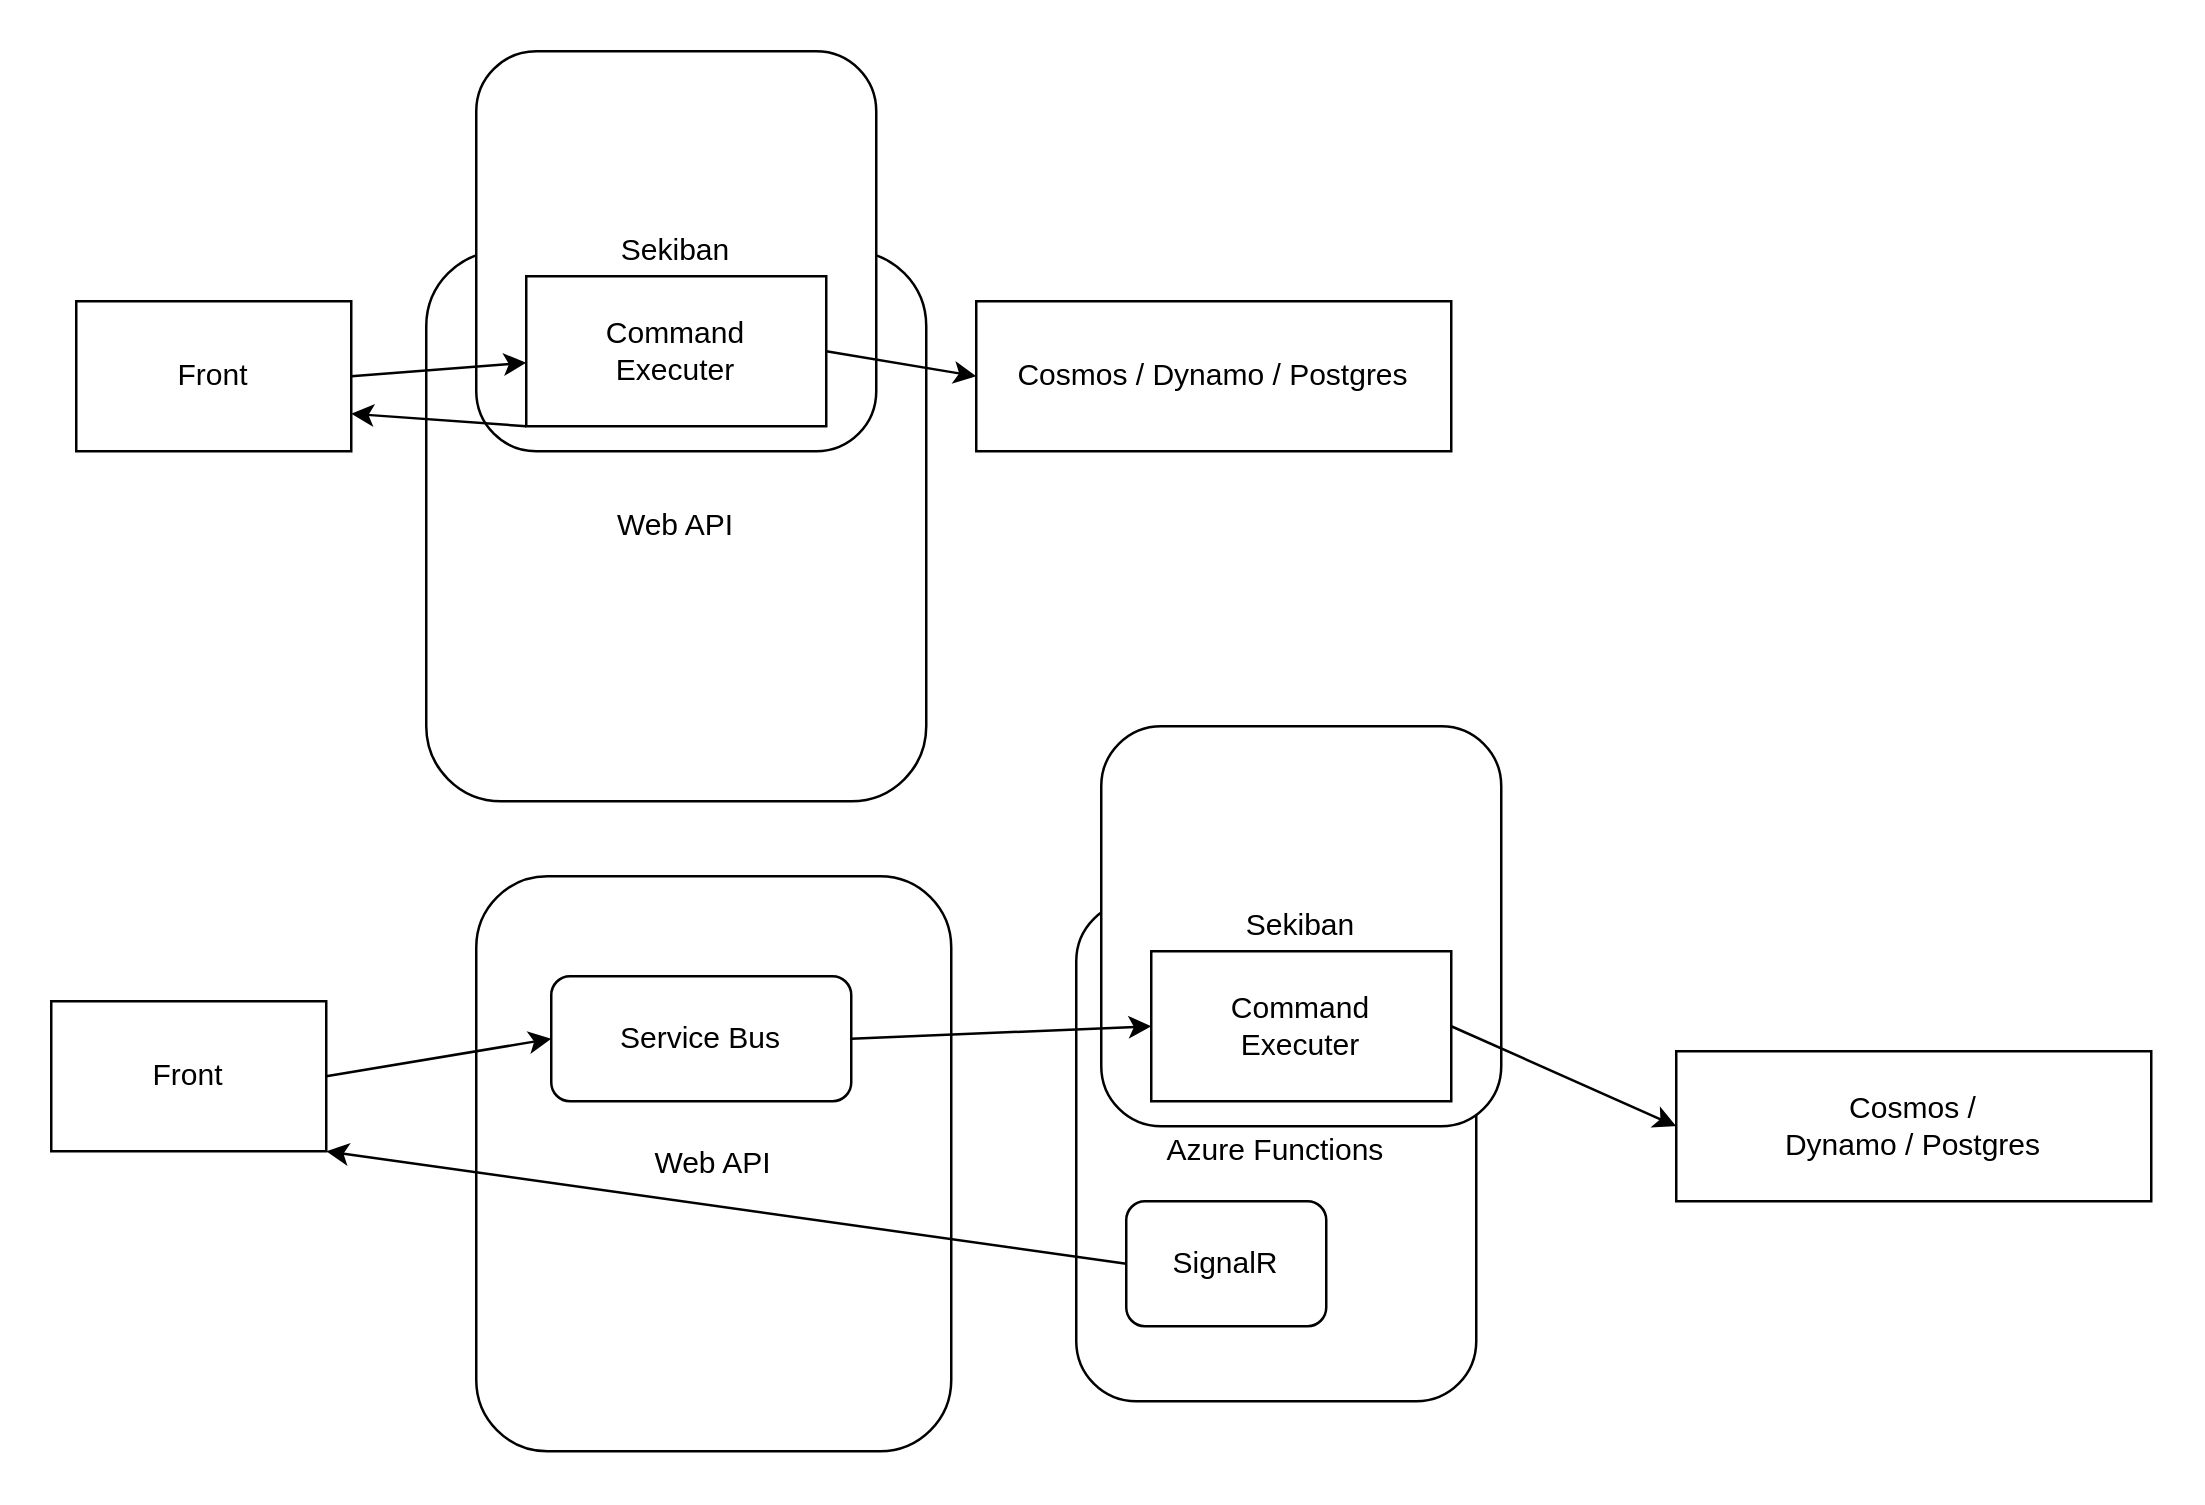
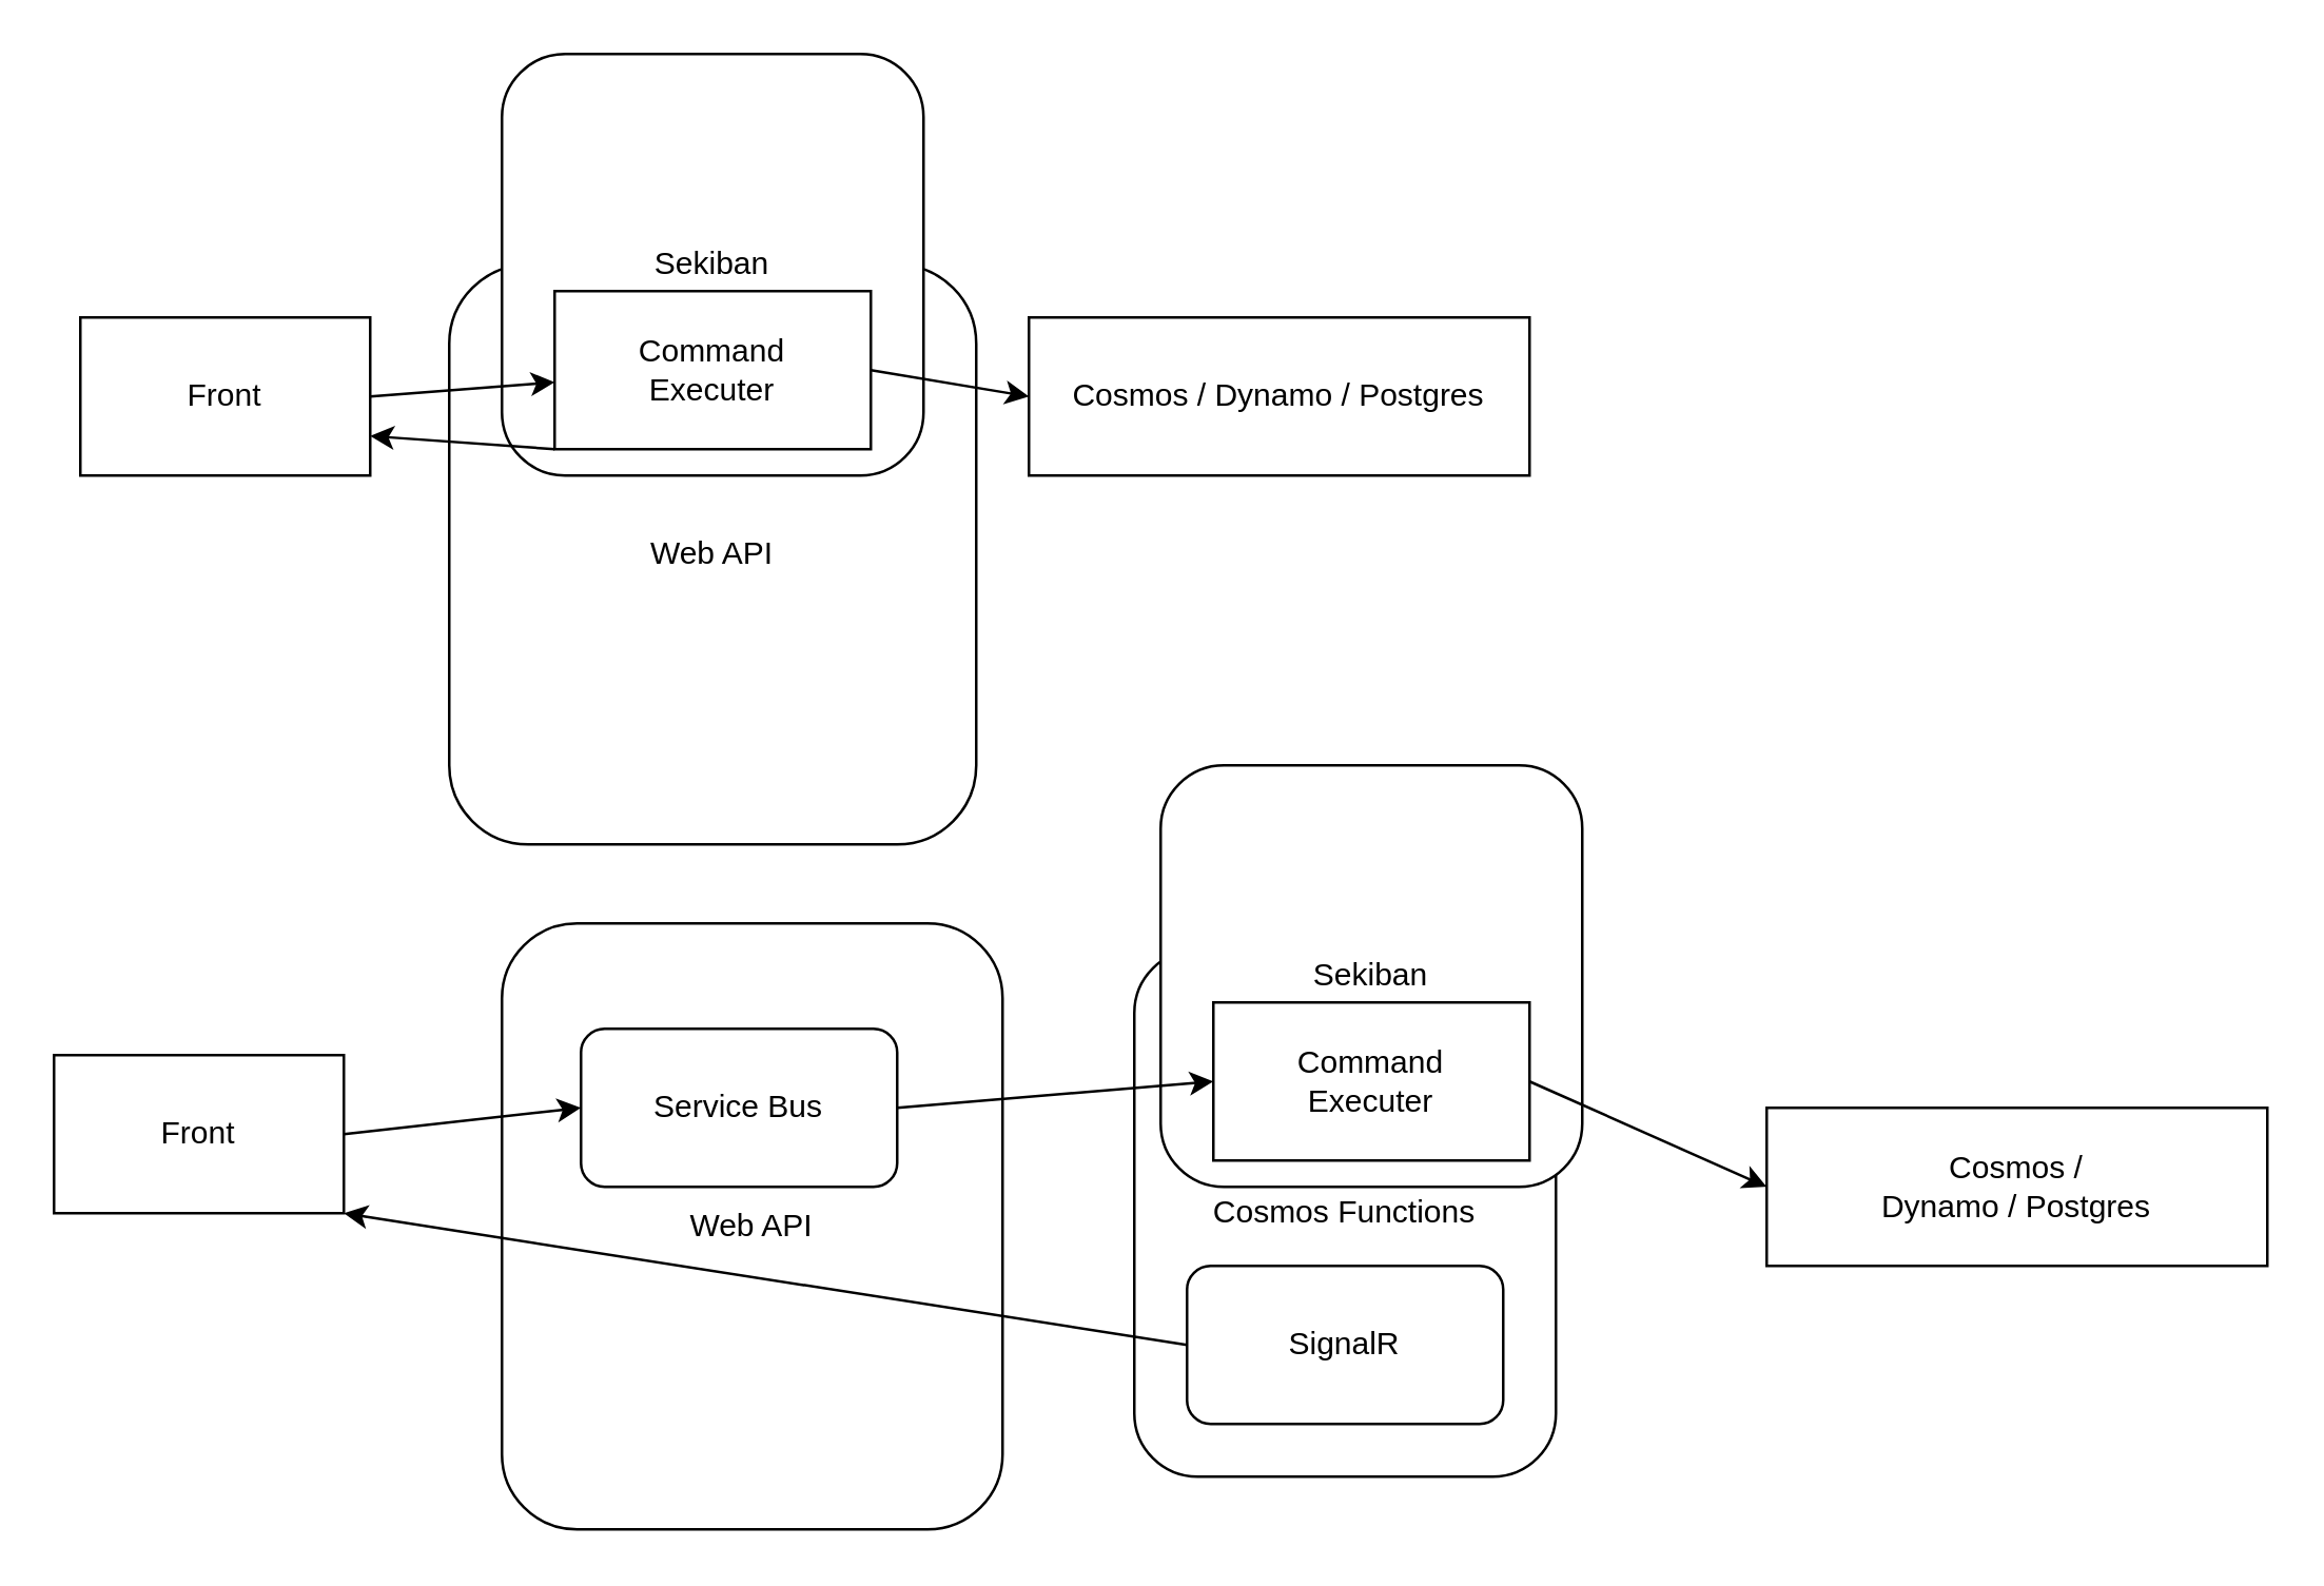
- <mxCell id="19" value="Service Bus" style="rounded=1;whiteSpace=wrap;html=1;" vertex="1" parent="1"><mxGeometry x="220" y="390" width="120" height="50" as="geometry" /></mxCell>
+ <mxCell id="19" value="Service Bus" style="rounded=1;whiteSpace=wrap;html=1;" vertex="1" parent="1"><mxGeometry x="220" y="390" width="120" height="60" as="geometry" /></mxCell>
- <mxCell id="4" value="Azure Functions" style="rounded=1;whiteSpace=wrap;html=1;" vertex="1" parent="1"><mxGeometry x="430" y="360" width="160" height="200" as="geometry" /></mxCell>
+ <mxCell id="4" value="Cosmos Functions" style="rounded=1;whiteSpace=wrap;html=1;" vertex="1" parent="1"><mxGeometry x="430" y="360" width="160" height="200" as="geometry" /></mxCell>
- <mxCell id="21" value="SignalR" style="rounded=1;whiteSpace=wrap;html=1;" vertex="1" parent="1"><mxGeometry x="450" y="480" width="80" height="50" as="geometry" /></mxCell>
+ <mxCell id="21" value="SignalR" style="rounded=1;whiteSpace=wrap;html=1;" vertex="1" parent="1"><mxGeometry x="450" y="480" width="120" height="60" as="geometry" /></mxCell>
